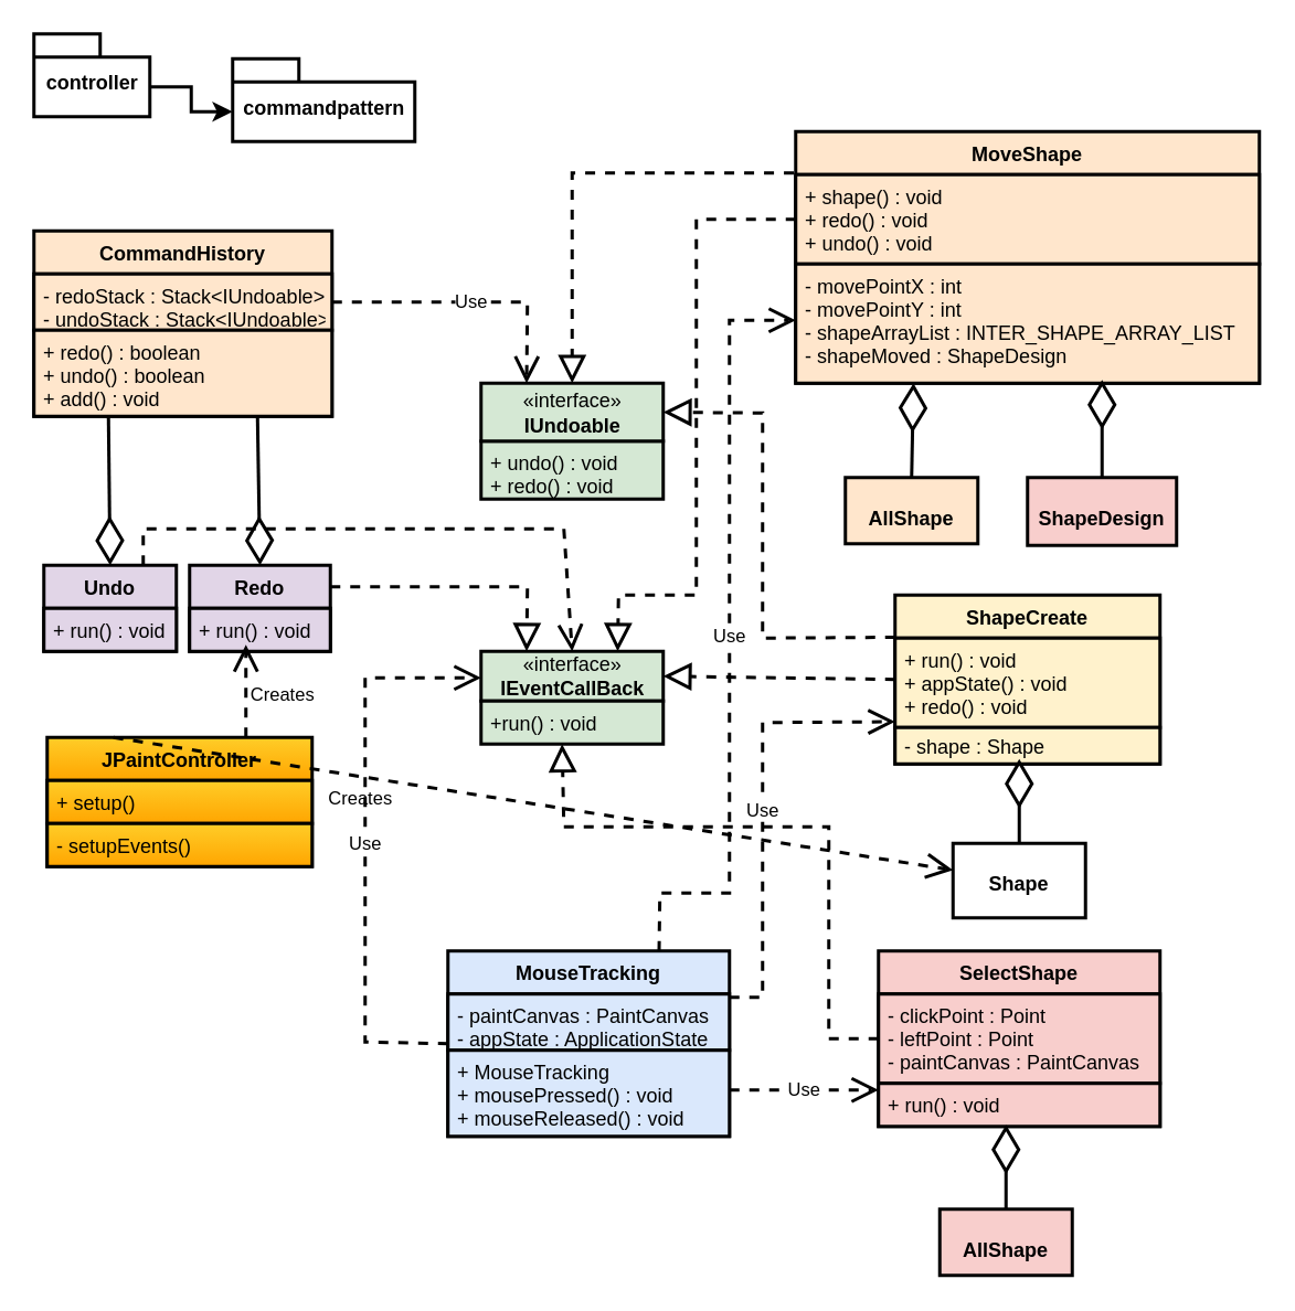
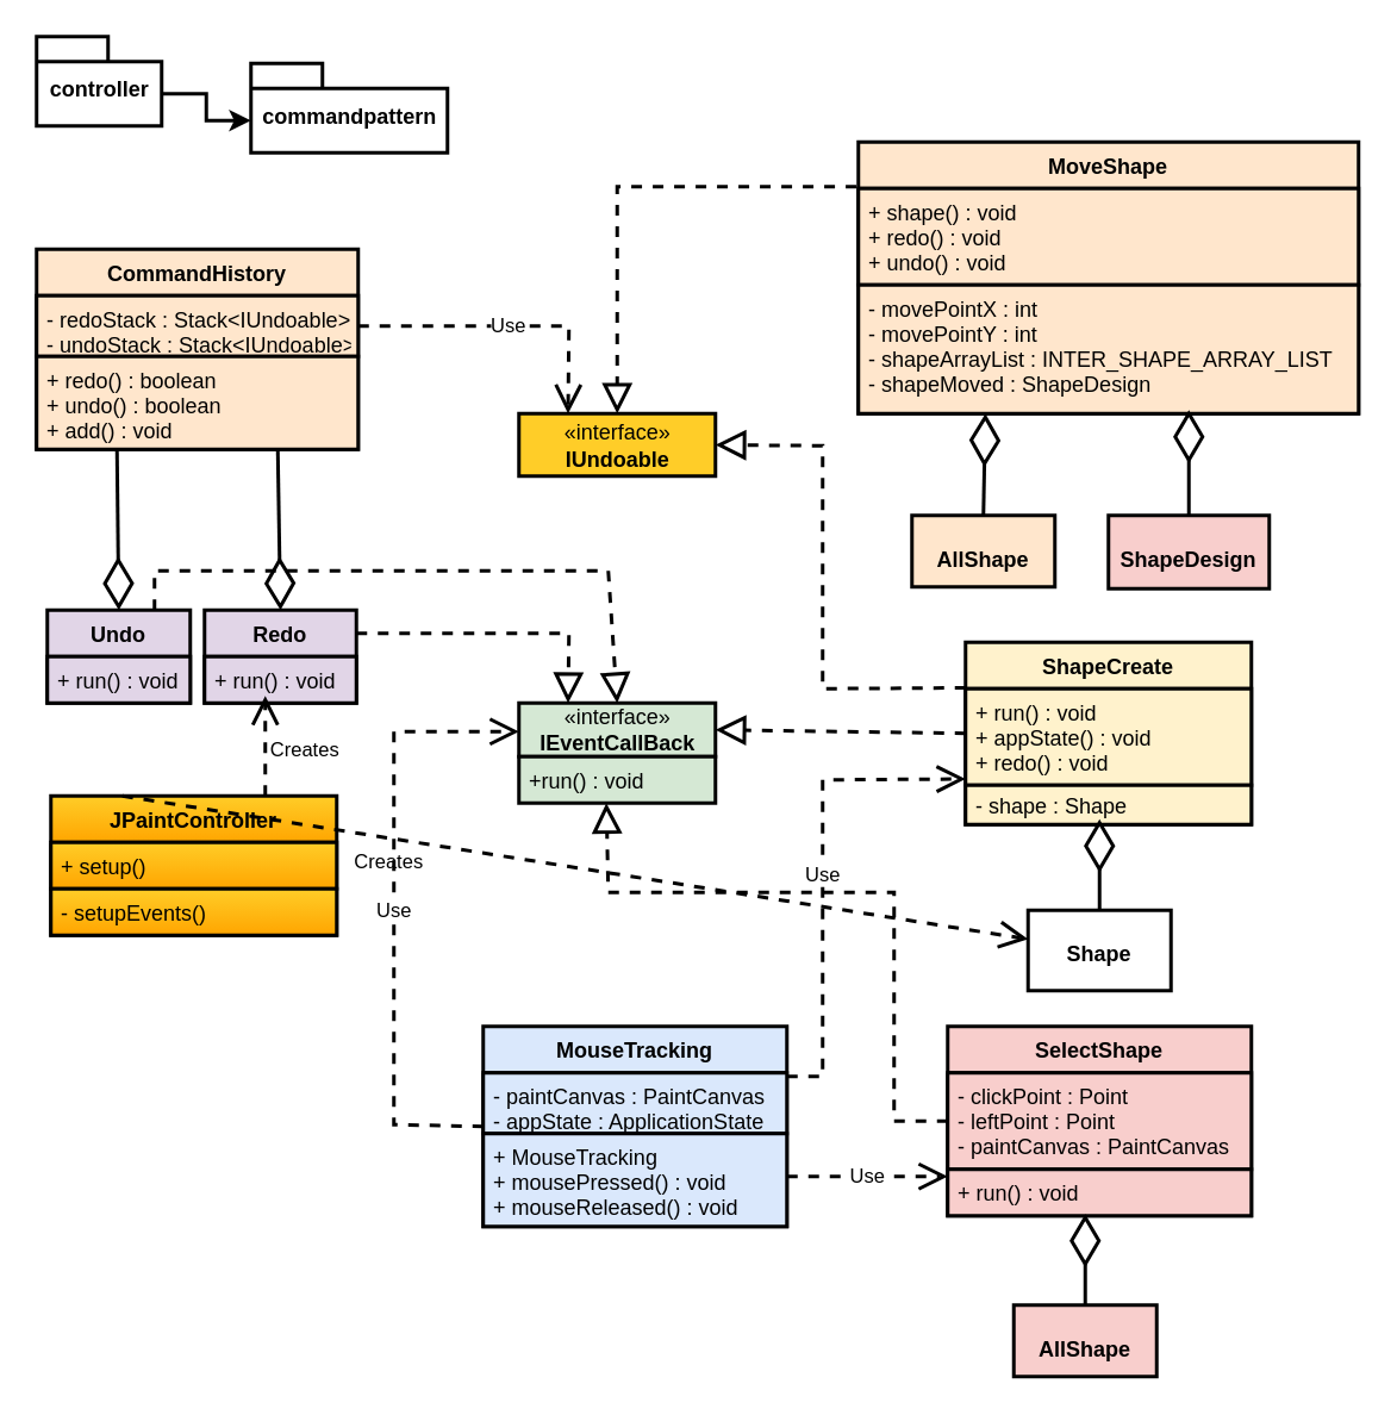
- <mxCell id="49" value="" style="endArrow=block;dashed=1;endFill=0;endSize=12;html=1;rounded=0;strokeWidth=2;exitX=0;exitY=0.5;exitDx=0;exitDy=0;entryX=0.75;entryY=0;entryDx=0;entryDy=0;" edge="1" parent="1" source="28" target="15"><mxGeometry width="160" relative="1" as="geometry"><mxPoint x="510" y="339" as="sourcePoint" /><mxPoint x="670" y="339" as="targetPoint" /><Array as="points"><mxPoint x="420" y="132" /><mxPoint x="420" y="359" /><mxPoint x="373" y="359" /></Array></mxGeometry></mxCell>
- <mxCell id="20" value="«interface»&lt;br&gt;&lt;b&gt;IUndoable&lt;br&gt;&lt;/b&gt;" style="html=1;strokeColor=#000000;strokeWidth=2;fillColor=#d5e8d4;" vertex="1" parent="17"><mxGeometry width="110" height="35" as="geometry" /></mxCell>
+ <mxCell id="20" value="«interface»&lt;br&gt;&lt;b&gt;IUndoable&lt;br&gt;&lt;/b&gt;" style="html=1;strokeColor=#000000;strokeWidth=2;fillColor=#ffcd28;" vertex="1" parent="17"><mxGeometry width="110" height="35" as="geometry" /></mxCell>
- <mxCell id="19" value="+ undo() : void&#10;+ redo() : void" style="text;strokeColor=#000000;fillColor=#d5e8d4;align=left;verticalAlign=top;spacingLeft=4;spacingRight=4;overflow=hidden;rotatable=0;points=[[0,0.5],[1,0.5]];portConstraint=eastwest;strokeWidth=2;" vertex="1" parent="18"><mxGeometry y="26.25" width="110" height="35" as="geometry" /></mxCell>
- <mxCell id="57" value="" style="endArrow=open;dashed=1;endFill=0;endSize=12;html=1;rounded=0;strokeWidth=2;exitX=0.75;exitY=0;exitDx=0;exitDy=0;entryX=0.5;entryY=0;entryDx=0;entryDy=0;" edge="1" parent="1" source="8" target="15"><mxGeometry width="160" relative="1" as="geometry"><mxPoint x="510" y="339" as="sourcePoint" /><mxPoint x="670" y="339" as="targetPoint" /><Array as="points"><mxPoint x="86" y="319" /><mxPoint x="210" y="319" /><mxPoint x="340" y="319" /></Array></mxGeometry></mxCell>
+ <mxCell id="57" value="" style="endArrow=block;dashed=1;endFill=0;endSize=12;html=1;rounded=0;strokeWidth=2;exitX=0.75;exitY=0;exitDx=0;exitDy=0;entryX=0.5;entryY=0;entryDx=0;entryDy=0;" edge="1" parent="1" source="8" target="15"><mxGeometry width="160" relative="1" as="geometry"><mxPoint x="510" y="339" as="sourcePoint" /><mxPoint x="670" y="339" as="targetPoint" /><Array as="points"><mxPoint x="86" y="319" /><mxPoint x="210" y="319" /><mxPoint x="340" y="319" /></Array></mxGeometry></mxCell>
- <mxCell id="53" value="Use" style="endArrow=open;endSize=12;dashed=1;html=1;rounded=0;strokeWidth=2;exitX=0.75;exitY=0;exitDx=0;exitDy=0;entryX=0;entryY=0.75;entryDx=0;entryDy=0;" edge="1" parent="1" source="30" target="27"><mxGeometry width="160" relative="1" as="geometry"><mxPoint x="510" y="339" as="sourcePoint" /><mxPoint x="670" y="339" as="targetPoint" /><Array as="points"><mxPoint x="398" y="539" /><mxPoint x="440" y="539" /><mxPoint x="440" y="193" /></Array></mxGeometry></mxCell>
